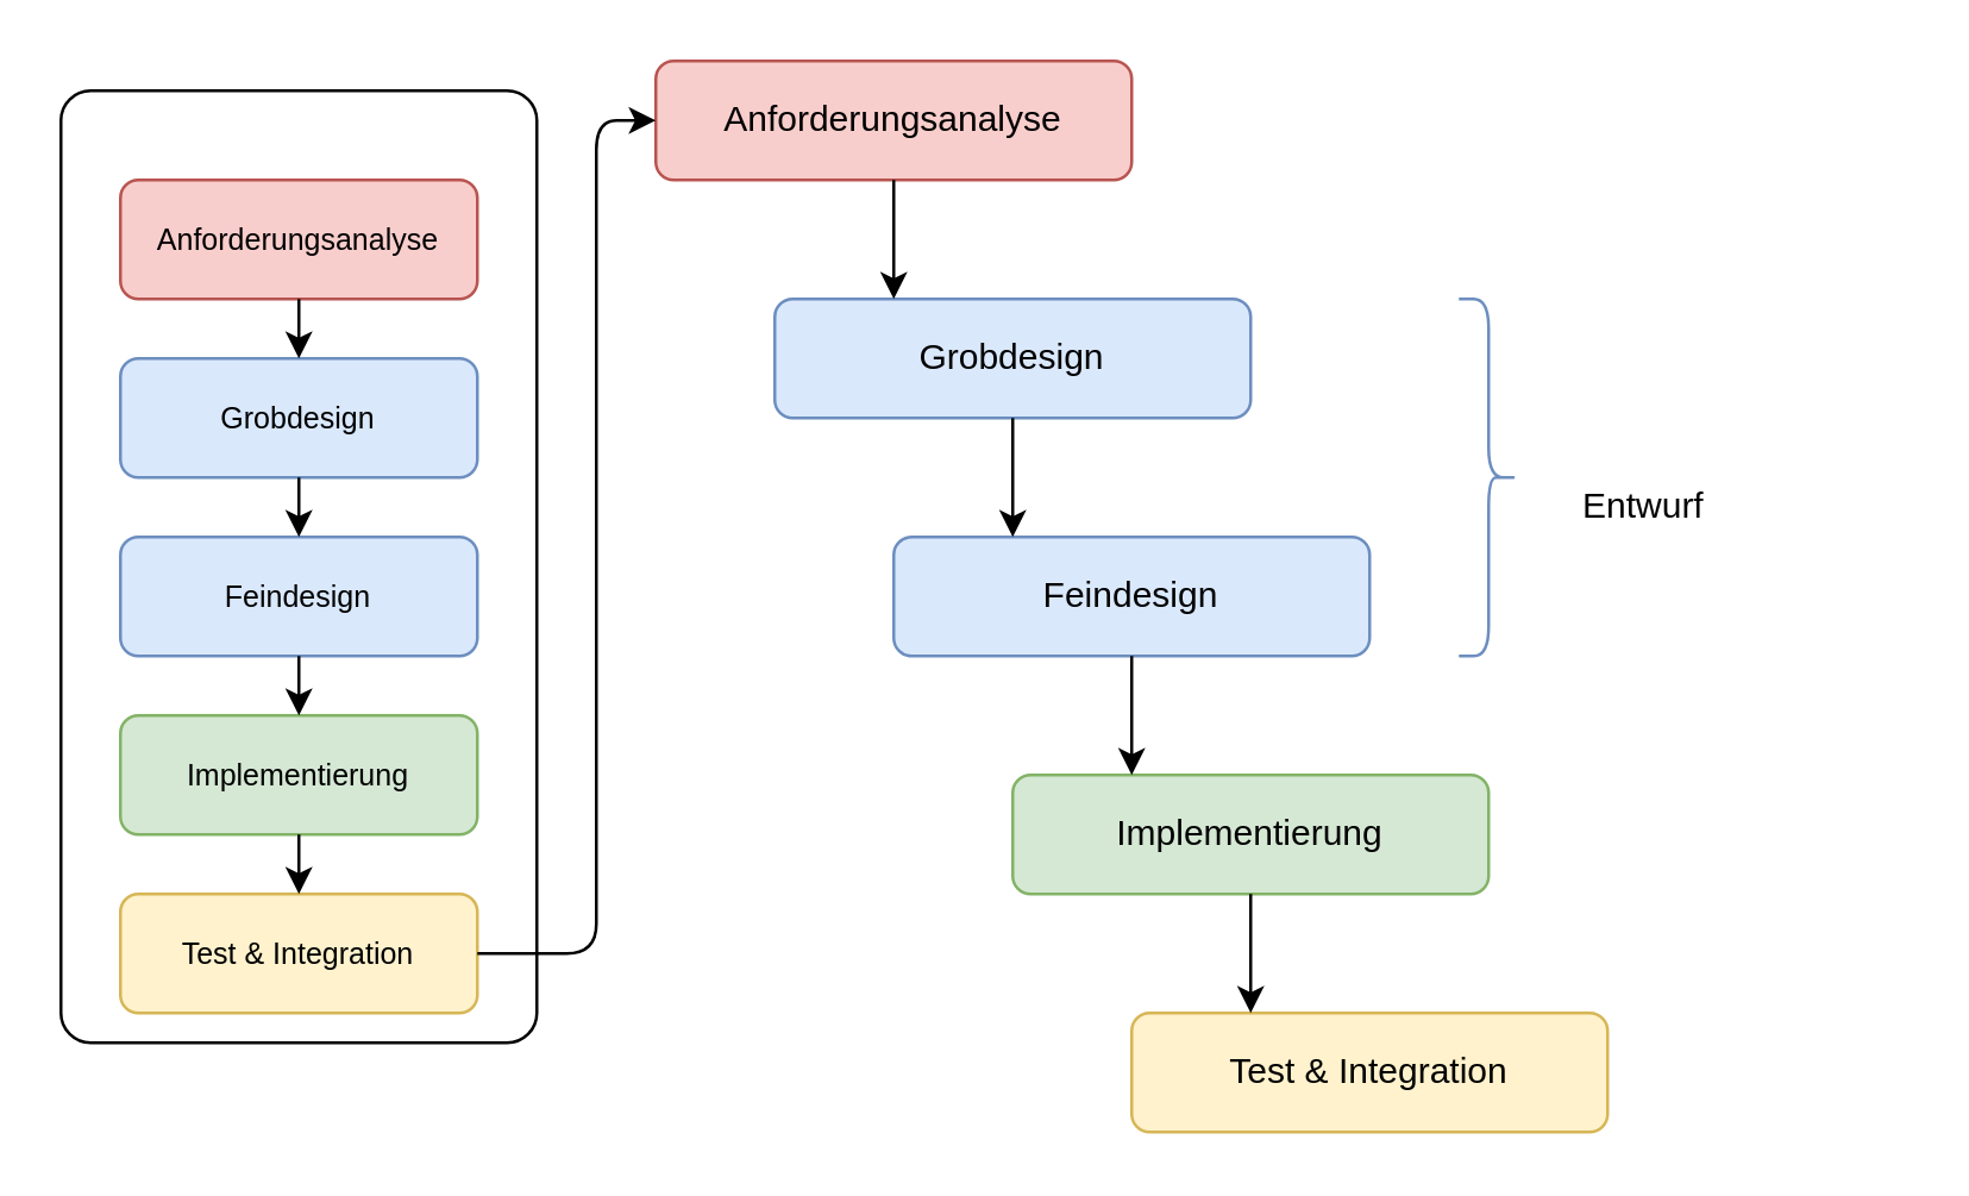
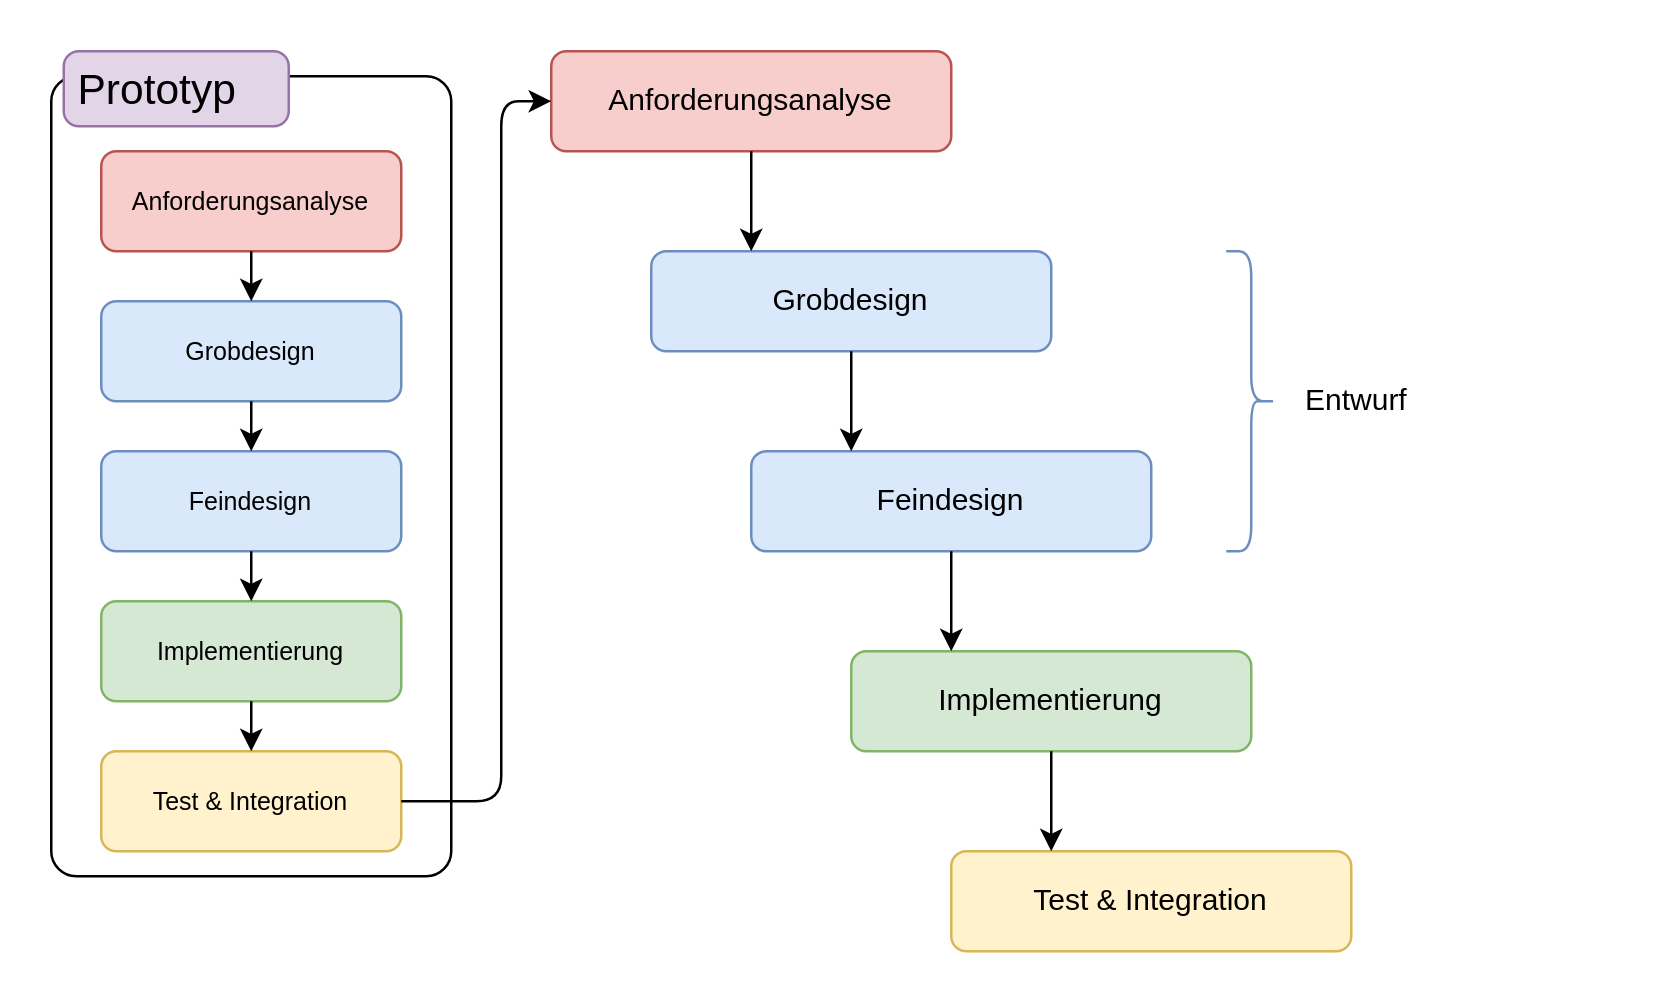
+ <mxCell id="3" value="Prototyp" style="shape=rect;strokeWidth=1;dashed=0;rounded=1;arcSize=20;fontSize=17;spacing=2;spacingTop=-2;align=left;autosize=1;spacingLeft=4;resizeWidth=0;resizeHeight=0;perimeter=none;fillColor=#e1d5e7;strokeColor=#9673a6;" vertex="1" parent="2"><mxGeometry x="5" width="90" height="30" as="geometry" /></mxCell>
- <mxCell id="24" value="&lt;span&gt;Entwurf&lt;br&gt;&lt;/span&gt;" style="text;html=1;strokeColor=none;fillColor=none;align=left;verticalAlign=middle;whiteSpace=wrap;rounded=0;" vertex="1" parent="1"><mxGeometry x="530" y="150" width="120" height="40" as="geometry" /></mxCell>
+ <mxCell id="24" value="&lt;span&gt;Entwurf&lt;br&gt;&lt;/span&gt;" style="text;html=1;strokeColor=none;fillColor=none;align=left;verticalAlign=middle;whiteSpace=wrap;rounded=0;" vertex="1" parent="1"><mxGeometry x="520" y="140" width="120" height="40" as="geometry" /></mxCell>
